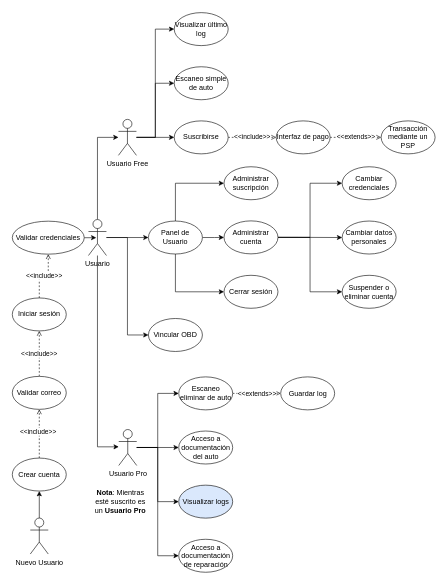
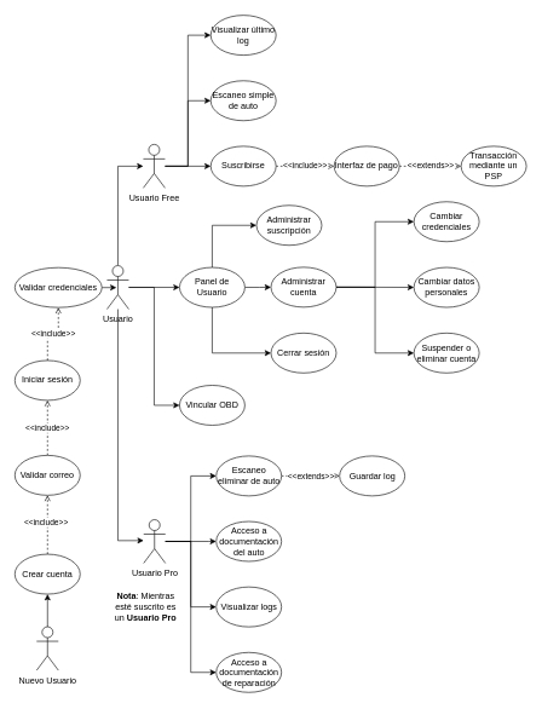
- <mxCell id="26" value="Administrar suscripción" style="ellipse;whiteSpace=wrap;html=1;verticalAlign=middle;align=center;" parent="1" vertex="1"><mxGeometry x="373" y="277" width="90" height="55" as="geometry" /></mxCell>
+ <mxCell id="26" value="Administrar suscripción" style="ellipse;whiteSpace=wrap;html=1;verticalAlign=middle;align=center;" parent="1" vertex="1"><mxGeometry x="353" y="282" width="90" height="55" as="geometry" /></mxCell>
- <mxCell id="52" value="Visualizar logs" style="ellipse;whiteSpace=wrap;html=1;verticalAlign=middle;align=center;fillColor=#dae8fc;" parent="1" vertex="1"><mxGeometry x="297.5" y="807.88" width="90" height="55" as="geometry" /></mxCell>
+ <mxCell id="52" value="Visualizar logs" style="ellipse;whiteSpace=wrap;html=1;verticalAlign=middle;align=center;" parent="1" vertex="1"><mxGeometry x="297.5" y="807.88" width="90" height="55" as="geometry" /></mxCell>
